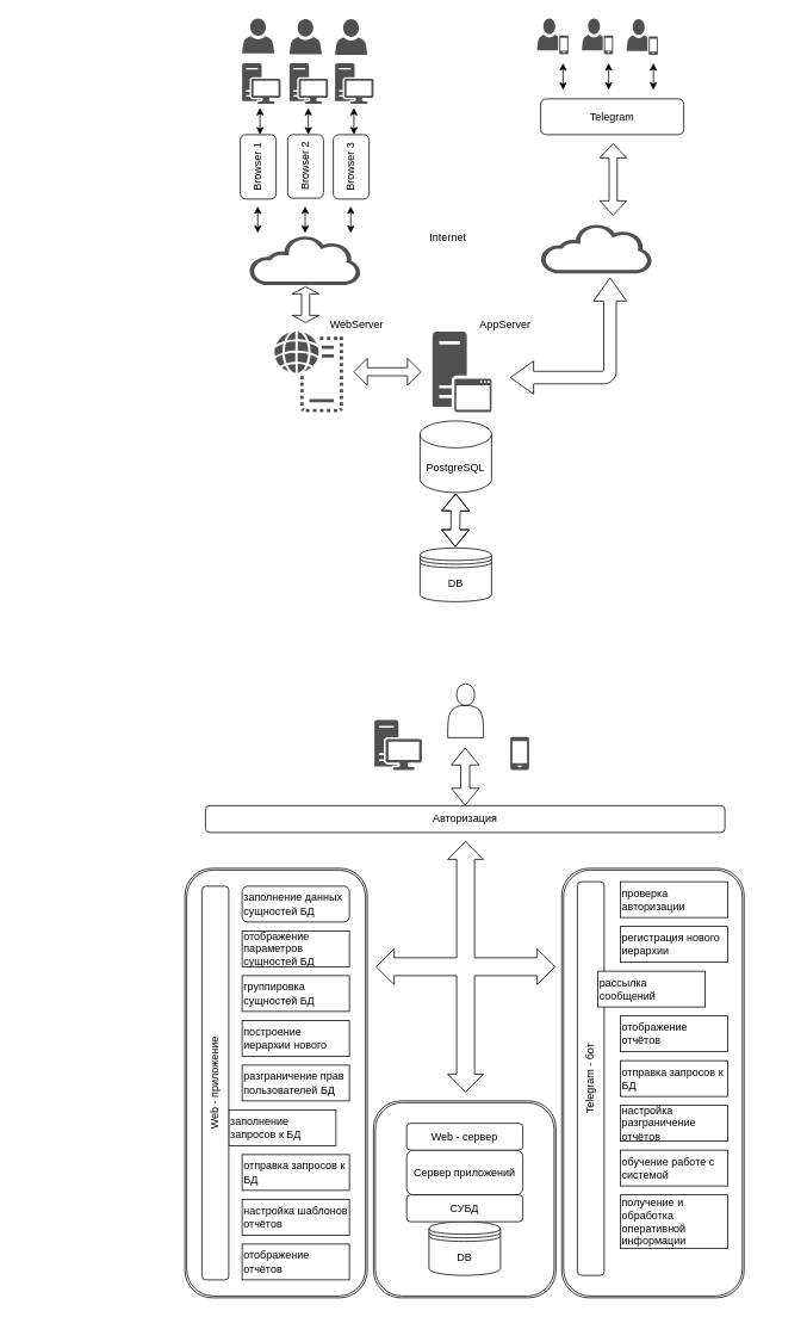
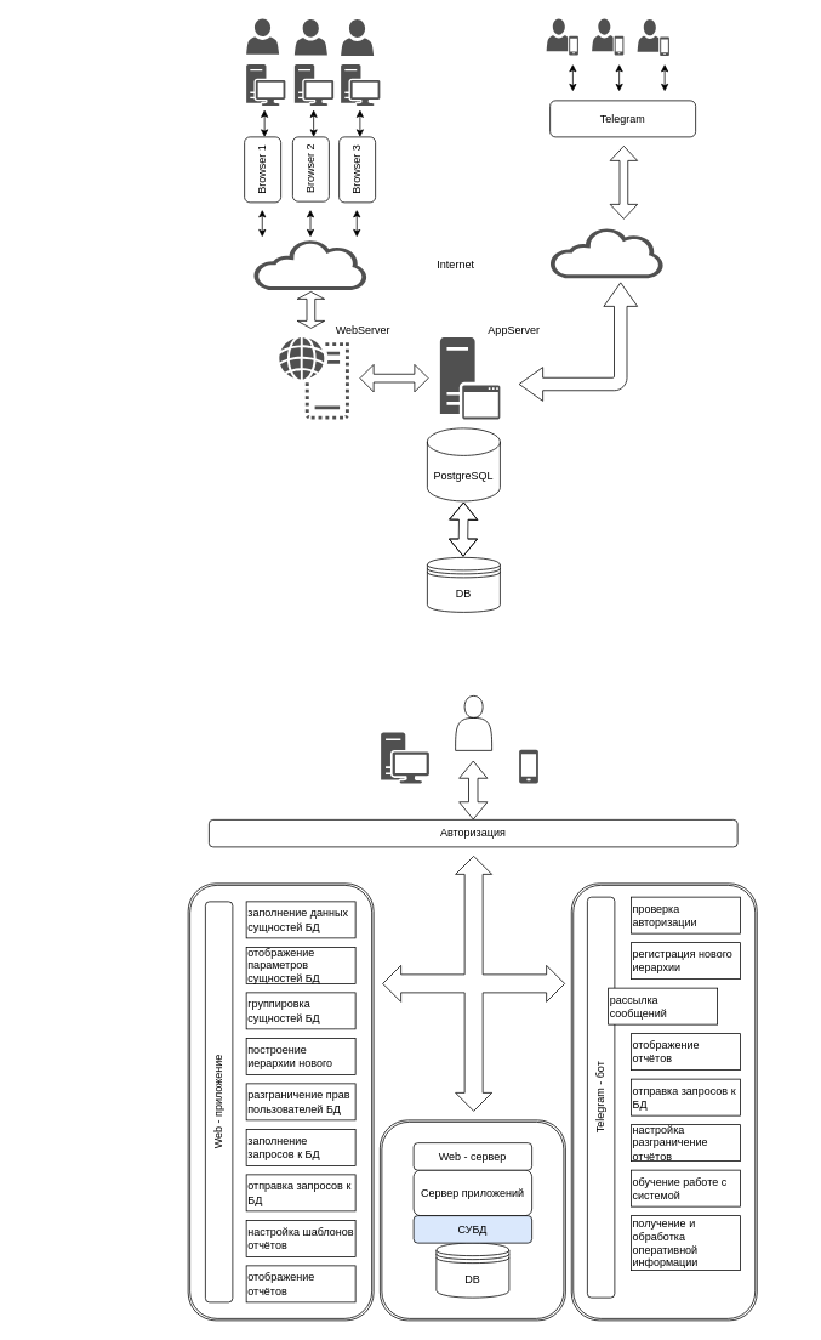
- <mxCell id="35" value="Internet" style="text;html=1;align=center;verticalAlign=middle;resizable=0;points=[];autosize=1;strokeColor=none;fillColor=none;" parent="1" vertex="1"><mxGeometry x="470" y="250" width="60" height="30" as="geometry" /></mxCell>
+ <mxCell id="35" value="Internet" style="text;html=1;align=center;verticalAlign=middle;resizable=0;points=[];autosize=1;strokeColor=none;fillColor=none;" parent="1" vertex="1"><mxGeometry x="470" y="275" width="60" height="30" as="geometry" /></mxCell>
- <mxCell id="39" value="&lt;div style=&quot;&quot;&gt;&lt;span style=&quot;background-color: initial;&quot;&gt;заполнение данных сущностей БД&lt;/span&gt;&lt;/div&gt;" style="whiteSpace=wrap;html=1;align=left;rounded=1;" vertex="1" parent="1"><mxGeometry x="270" y="990" width="120" height="40" as="geometry" /></mxCell>
+ <mxCell id="39" value="&lt;div style=&quot;&quot;&gt;&lt;span style=&quot;background-color: initial;&quot;&gt;заполнение данных сущностей БД&lt;/span&gt;&lt;/div&gt;" style="rounded=0;whiteSpace=wrap;html=1;align=left;" vertex="1" parent="1"><mxGeometry x="270" y="990" width="120" height="40" as="geometry" /></mxCell>
- <mxCell id="44" value="&lt;div style=&quot;&quot;&gt;заполнение запросов к БД&lt;/div&gt;" style="rounded=0;whiteSpace=wrap;html=1;align=left;" vertex="1" parent="1"><mxGeometry x="255" y="1240" width="120" height="40" as="geometry" /></mxCell>
+ <mxCell id="44" value="&lt;div style=&quot;&quot;&gt;заполнение запросов к БД&lt;/div&gt;" style="rounded=0;whiteSpace=wrap;html=1;align=left;" vertex="1" parent="1"><mxGeometry x="270" y="1240" width="120" height="40" as="geometry" /></mxCell>
- <mxCell id="61" value="СУБД" style="rounded=1;whiteSpace=wrap;html=1;rotation=0;" vertex="1" parent="1"><mxGeometry x="454" y="1335" width="130" height="30" as="geometry" /></mxCell>
+ <mxCell id="61" value="СУБД" style="rounded=1;whiteSpace=wrap;html=1;rotation=0;fillColor=#dae8fc;" vertex="1" parent="1"><mxGeometry x="454" y="1335" width="130" height="30" as="geometry" /></mxCell>
